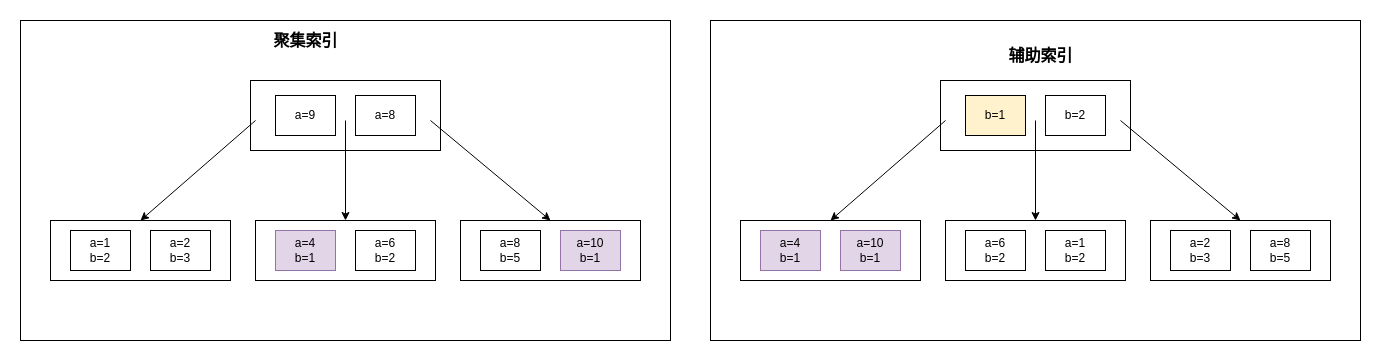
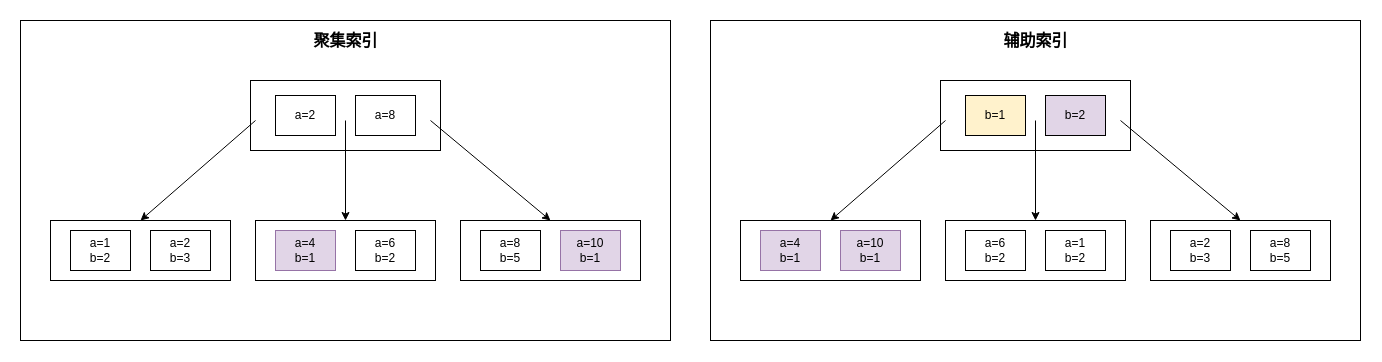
- <mxCell id="18" value="&lt;b&gt;&lt;font style=&quot;font-size: 16px&quot;&gt;聚集索引&lt;/font&gt;&lt;/b&gt;" style="text;html=1;strokeColor=none;fillColor=none;align=center;verticalAlign=middle;whiteSpace=wrap;rounded=0;" parent="1" vertex="1"><mxGeometry x="257.5" y="30" width="95" height="20" as="geometry" /></mxCell>
+ <mxCell id="18" value="&lt;b&gt;&lt;font style=&quot;font-size: 16px&quot;&gt;聚集索引&lt;/font&gt;&lt;/b&gt;" style="text;html=1;strokeColor=none;fillColor=none;align=center;verticalAlign=middle;whiteSpace=wrap;rounded=0;" parent="1" vertex="1"><mxGeometry x="297.5" y="30" width="95" height="20" as="geometry" /></mxCell>
- <mxCell id="35" value="&lt;span style=&quot;font-size: 16px&quot;&gt;&lt;b&gt;辅助索引&lt;/b&gt;&lt;/span&gt;" style="text;html=1;strokeColor=none;fillColor=none;align=center;verticalAlign=middle;whiteSpace=wrap;rounded=0;" parent="1" vertex="1"><mxGeometry x="992.5" y="45" width="95" height="20" as="geometry" /></mxCell>
+ <mxCell id="35" value="&lt;span style=&quot;font-size: 16px&quot;&gt;&lt;b&gt;辅助索引&lt;/b&gt;&lt;/span&gt;" style="text;html=1;strokeColor=none;fillColor=none;align=center;verticalAlign=middle;whiteSpace=wrap;rounded=0;" parent="1" vertex="1"><mxGeometry x="987.5" y="30" width="95" height="20" as="geometry" /></mxCell>
- <mxCell id="13" value="a=9" style="rounded=0;whiteSpace=wrap;html=1;" parent="1" vertex="1"><mxGeometry x="275" y="95" width="60" height="40" as="geometry" /></mxCell>
+ <mxCell id="13" value="a=2" style="rounded=0;whiteSpace=wrap;html=1;" parent="1" vertex="1"><mxGeometry x="275" y="95" width="60" height="40" as="geometry" /></mxCell>
- <mxCell id="31" value="b=2" style="rounded=0;whiteSpace=wrap;html=1;" parent="1" vertex="1"><mxGeometry x="1045" y="95" width="60" height="40" as="geometry" /></mxCell>
+ <mxCell id="31" value="b=2" style="rounded=0;whiteSpace=wrap;html=1;fillColor=#e1d5e7;" parent="1" vertex="1"><mxGeometry x="1045" y="95" width="60" height="40" as="geometry" /></mxCell>
